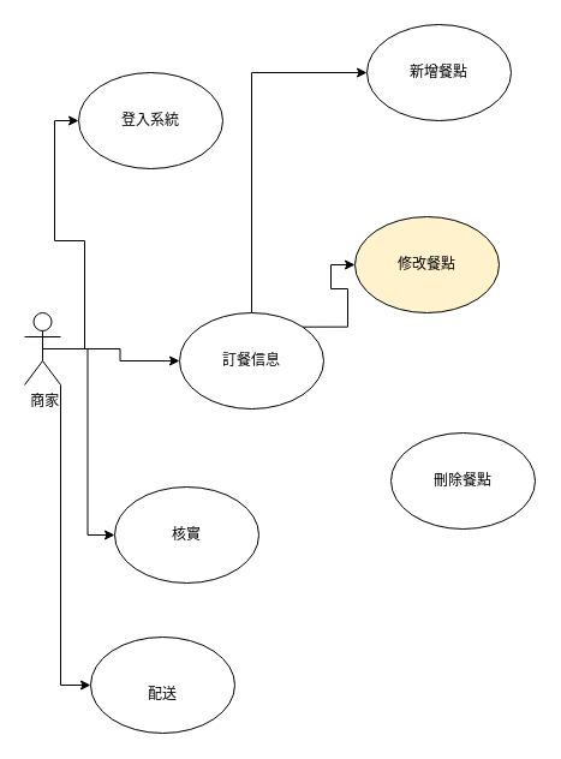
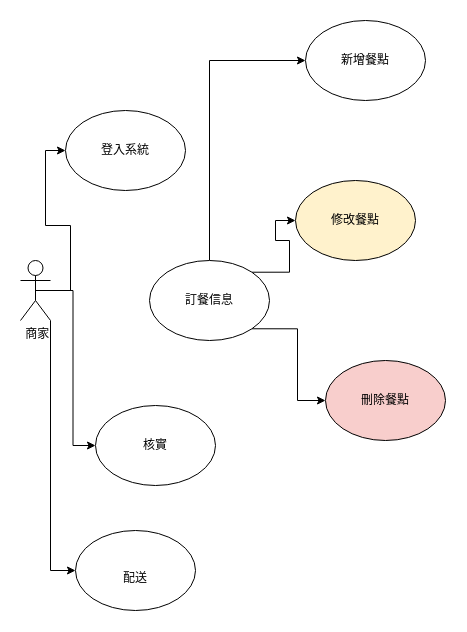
- <mxCell id="7" value="&lt;font style=&quot;vertical-align: inherit;&quot;&gt;&lt;font style=&quot;vertical-align: inherit;&quot;&gt;登入系統&lt;/font&gt;&lt;/font&gt;" style="ellipse;whiteSpace=wrap;html=1;" vertex="1" parent="1"><mxGeometry x="65" y="60" width="120" height="80" as="geometry" /></mxCell>
+ <mxCell id="7" value="&lt;font style=&quot;vertical-align: inherit;&quot;&gt;&lt;font style=&quot;vertical-align: inherit;&quot;&gt;登入系統&lt;/font&gt;&lt;/font&gt;" style="ellipse;whiteSpace=wrap;html=1;" vertex="1" parent="1"><mxGeometry x="65" y="110" width="120" height="80" as="geometry" /></mxCell>
- <mxCell id="4" style="edgeStyle=orthogonalEdgeStyle;rounded=0;orthogonalLoop=1;jettySize=auto;html=1;exitX=0.5;exitY=0.5;exitDx=0;exitDy=0;entryX=0;entryY=0.5;entryDx=0;entryDy=0;exitPerimeter=0;" edge="1" parent="1" source="3" target="12"><mxGeometry relative="1" as="geometry"><mxPoint x="15" y="300" as="sourcePoint" /></mxGeometry></mxCell>
+ <mxCell id="10" style="edgeStyle=orthogonalEdgeStyle;rounded=0;orthogonalLoop=1;jettySize=auto;html=1;exitX=1;exitY=1;exitDx=0;exitDy=0;entryX=0;entryY=0.5;entryDx=0;entryDy=0;" edge="1" parent="1" source="12" target="14"><mxGeometry relative="1" as="geometry" /></mxCell>
- <mxCell id="14" value="&lt;font style=&quot;vertical-align: inherit;&quot;&gt;&lt;font style=&quot;vertical-align: inherit;&quot;&gt;刪除餐點&lt;/font&gt;&lt;/font&gt;" style="ellipse;whiteSpace=wrap;html=1;" vertex="1" parent="1"><mxGeometry x="325" y="360" width="120" height="80" as="geometry" /></mxCell>
+ <mxCell id="14" value="&lt;font style=&quot;vertical-align: inherit;&quot;&gt;&lt;font style=&quot;vertical-align: inherit;&quot;&gt;刪除餐點&lt;/font&gt;&lt;/font&gt;" style="ellipse;whiteSpace=wrap;html=1;fillColor=#f8cecc;" vertex="1" parent="1"><mxGeometry x="325" y="360" width="120" height="80" as="geometry" /></mxCell>
